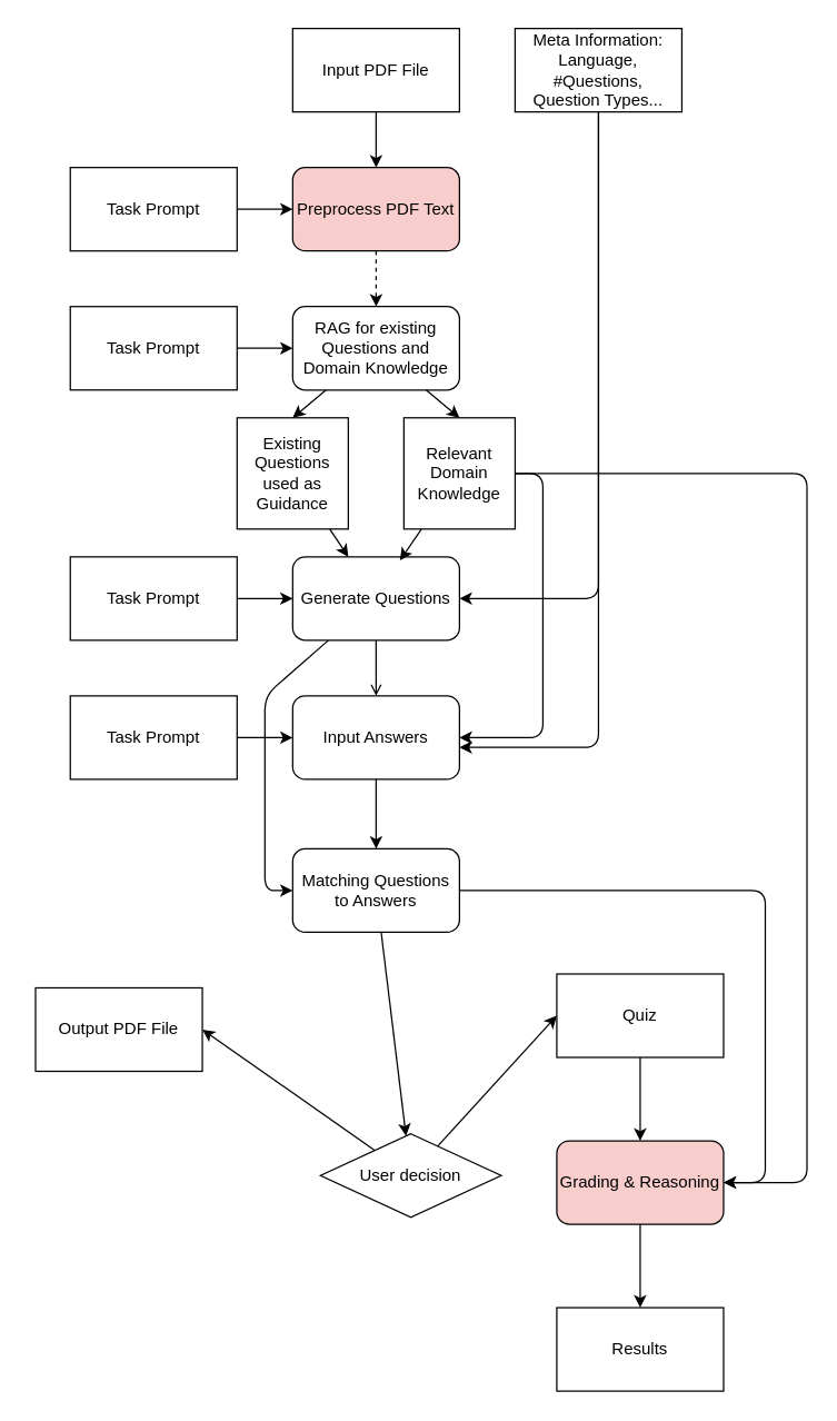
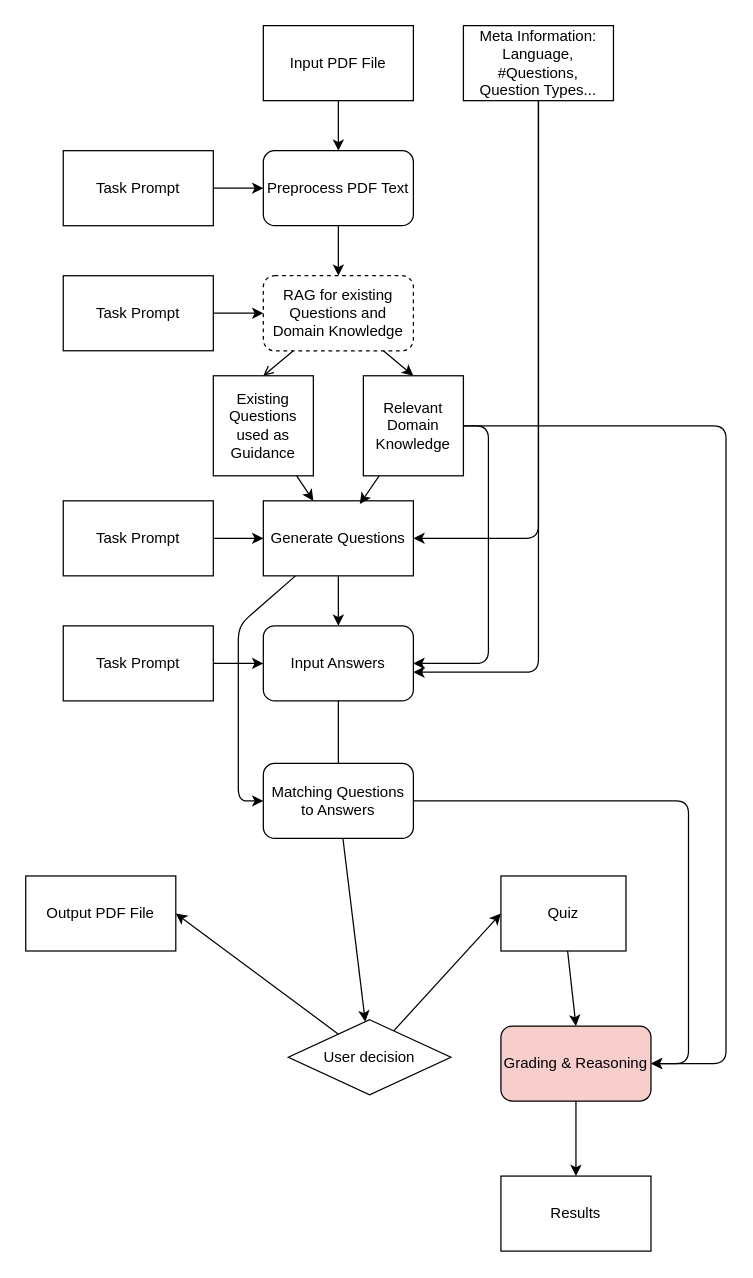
- <mxCell id="3" value="Preprocess PDF Text" style="rounded=1;whiteSpace=wrap;html=1;fillColor=#f8cecc;" parent="1" vertex="1"><mxGeometry x="210" y="120" width="120" height="60" as="geometry" /></mxCell>
+ <mxCell id="3" value="Preprocess PDF Text" style="rounded=1;whiteSpace=wrap;html=1;" parent="1" vertex="1"><mxGeometry x="210" y="120" width="120" height="60" as="geometry" /></mxCell>
- <mxCell id="2" style="edgeStyle=none;html=1;dashed=1;" parent="1" source="3" target="6" edge="1"><mxGeometry relative="1" as="geometry" /></mxCell>
+ <mxCell id="2" style="edgeStyle=none;html=1;" parent="1" source="3" target="6" edge="1"><mxGeometry relative="1" as="geometry" /></mxCell>
- <mxCell id="6" value="RAG for existing Questions and Domain Knowledge" style="rounded=1;whiteSpace=wrap;html=1;" parent="1" vertex="1"><mxGeometry x="210" y="220" width="120" height="60" as="geometry" /></mxCell>
+ <mxCell id="6" value="RAG for existing Questions and Domain Knowledge" style="rounded=1;whiteSpace=wrap;html=1;dashed=1;" parent="1" vertex="1"><mxGeometry x="210" y="220" width="120" height="60" as="geometry" /></mxCell>
- <mxCell id="4" style="edgeStyle=none;html=1;entryX=0.5;entryY=0;entryDx=0;entryDy=0;" parent="1" source="6" target="23" edge="1"><mxGeometry relative="1" as="geometry" /></mxCell>
+ <mxCell id="4" style="edgeStyle=none;html=1;entryX=0.5;entryY=0;entryDx=0;entryDy=0;endArrow=open;" parent="1" source="6" target="23" edge="1"><mxGeometry relative="1" as="geometry" /></mxCell>
- <mxCell id="9" value="Generate Questions" style="rounded=1;whiteSpace=wrap;html=1;" parent="1" vertex="1"><mxGeometry x="210" y="400" width="120" height="60" as="geometry" /></mxCell>
+ <mxCell id="9" value="Generate Questions" style="whiteSpace=wrap;html=1;rounded=0;" parent="1" vertex="1"><mxGeometry x="210" y="400" width="120" height="60" as="geometry" /></mxCell>
- <mxCell id="7" style="edgeStyle=none;html=1;entryX=0.5;entryY=0;entryDx=0;entryDy=0;endArrow=open;" parent="1" source="9" target="29" edge="1"><mxGeometry relative="1" as="geometry" /></mxCell>
+ <mxCell id="7" style="edgeStyle=none;html=1;entryX=0.5;entryY=0;entryDx=0;entryDy=0;" parent="1" source="9" target="29" edge="1"><mxGeometry relative="1" as="geometry" /></mxCell>
- <mxCell id="27" style="edgeStyle=none;html=1;" parent="1" source="29" target="33" edge="1"><mxGeometry relative="1" as="geometry"><mxPoint x="410" y="700" as="targetPoint" /></mxGeometry></mxCell>
+ <mxCell id="27" style="edgeStyle=none;html=1;endArrow=none;" parent="1" source="29" target="33" edge="1"><mxGeometry relative="1" as="geometry"><mxPoint x="410" y="700" as="targetPoint" /></mxGeometry></mxCell>
- <mxCell id="36" value="Quiz" style="rounded=0;whiteSpace=wrap;html=1;" parent="1" vertex="1"><mxGeometry x="400" y="700" width="120" height="60" as="geometry" /></mxCell>
+ <mxCell id="36" value="Quiz" style="rounded=0;whiteSpace=wrap;html=1;" parent="1" vertex="1"><mxGeometry x="400" y="700" width="100" height="60" as="geometry" /></mxCell>
- <mxCell id="34" value="Output PDF File" style="rounded=0;whiteSpace=wrap;html=1;" parent="1" vertex="1"><mxGeometry x="25" y="710" width="120" height="60" as="geometry" /></mxCell>
+ <mxCell id="34" value="Output PDF File" style="rounded=0;whiteSpace=wrap;html=1;" parent="1" vertex="1"><mxGeometry x="20" y="700" width="120" height="60" as="geometry" /></mxCell>
